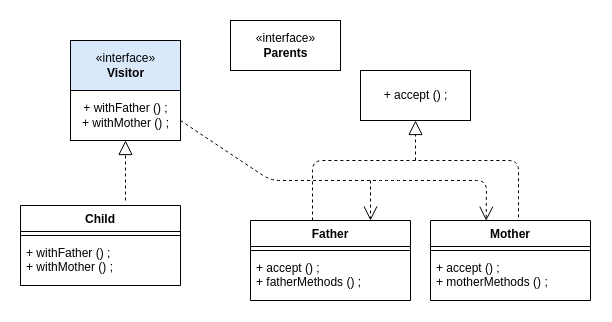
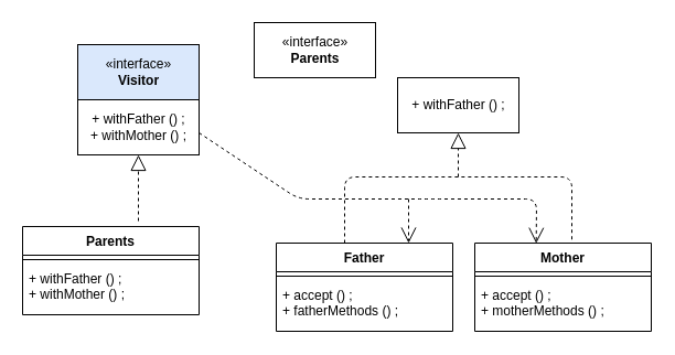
- <mxCell id="2" value="+ accept () ;" style="html=1;" parent="1" vertex="1"><mxGeometry x="360" y="70" width="110" height="50" as="geometry" /></mxCell>
+ <mxCell id="2" value="+ withFather () ;" style="html=1;" parent="1" vertex="1"><mxGeometry x="360" y="70" width="110" height="50" as="geometry" /></mxCell>
- <mxCell id="14" value="Child" style="swimlane;fontStyle=1;align=center;verticalAlign=top;childLayout=stackLayout;horizontal=1;startSize=26;horizontalStack=0;resizeParent=1;resizeParentMax=0;resizeLast=0;collapsible=1;marginBottom=0;" parent="1" vertex="1"><mxGeometry x="20" y="205" width="160" height="80" as="geometry" /></mxCell>
+ <mxCell id="14" value="Parents" style="swimlane;fontStyle=1;align=center;verticalAlign=top;childLayout=stackLayout;horizontal=1;startSize=26;horizontalStack=0;resizeParent=1;resizeParentMax=0;resizeLast=0;collapsible=1;marginBottom=0;" parent="1" vertex="1"><mxGeometry x="20" y="205" width="160" height="80" as="geometry" /></mxCell>
